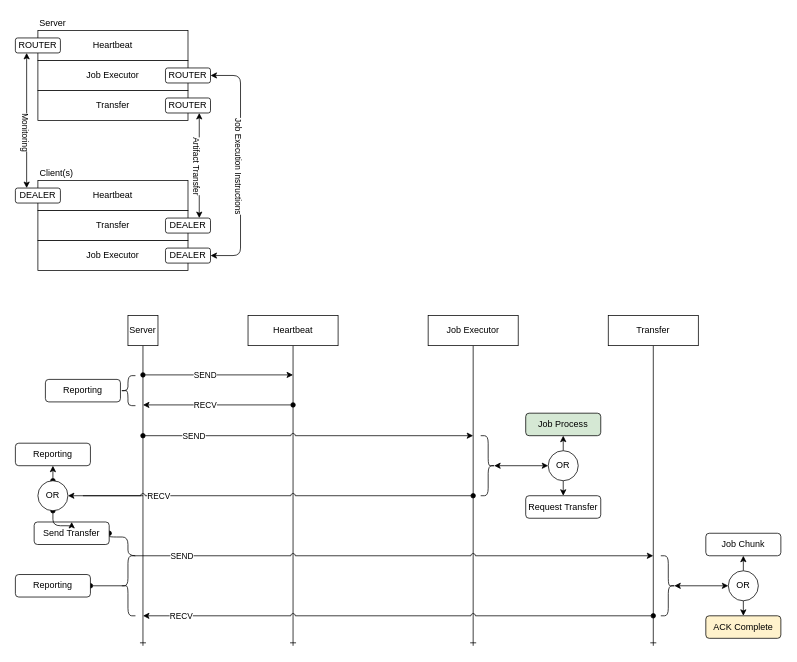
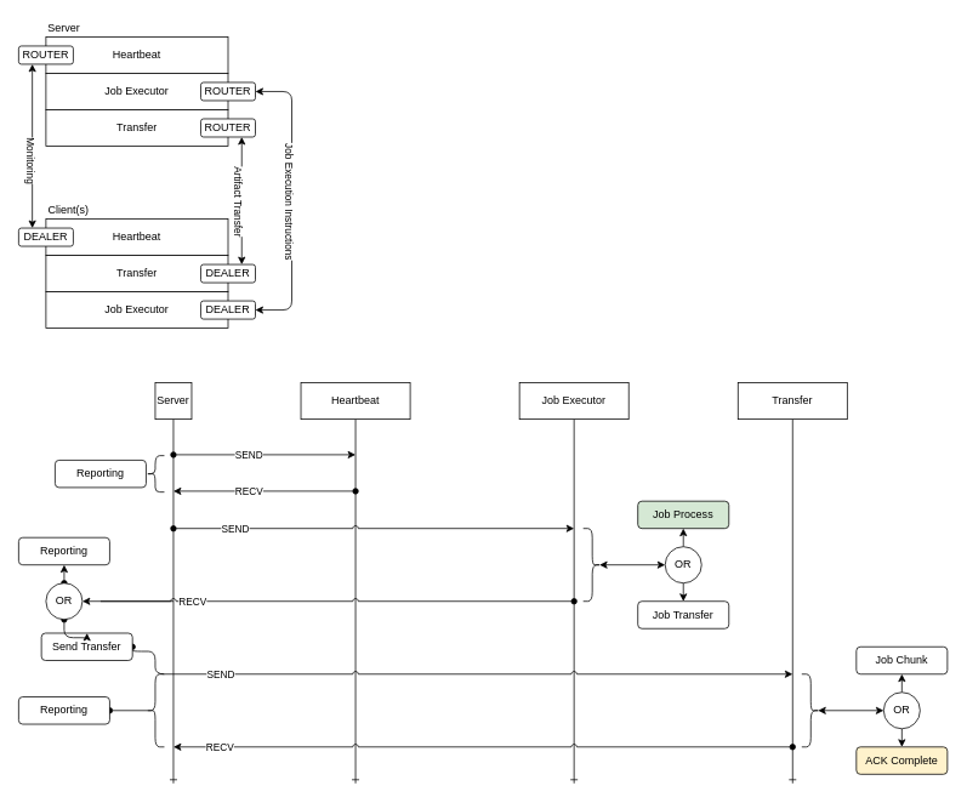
- <mxCell id="61" value="Request Transfer" style="rounded=1;whiteSpace=wrap;html=1;" vertex="1" parent="1"><mxGeometry x="700" y="660" width="100" height="30" as="geometry" /></mxCell>
+ <mxCell id="61" value="Job Transfer" style="rounded=1;whiteSpace=wrap;html=1;" vertex="1" parent="1"><mxGeometry x="700" y="660" width="100" height="30" as="geometry" /></mxCell>
